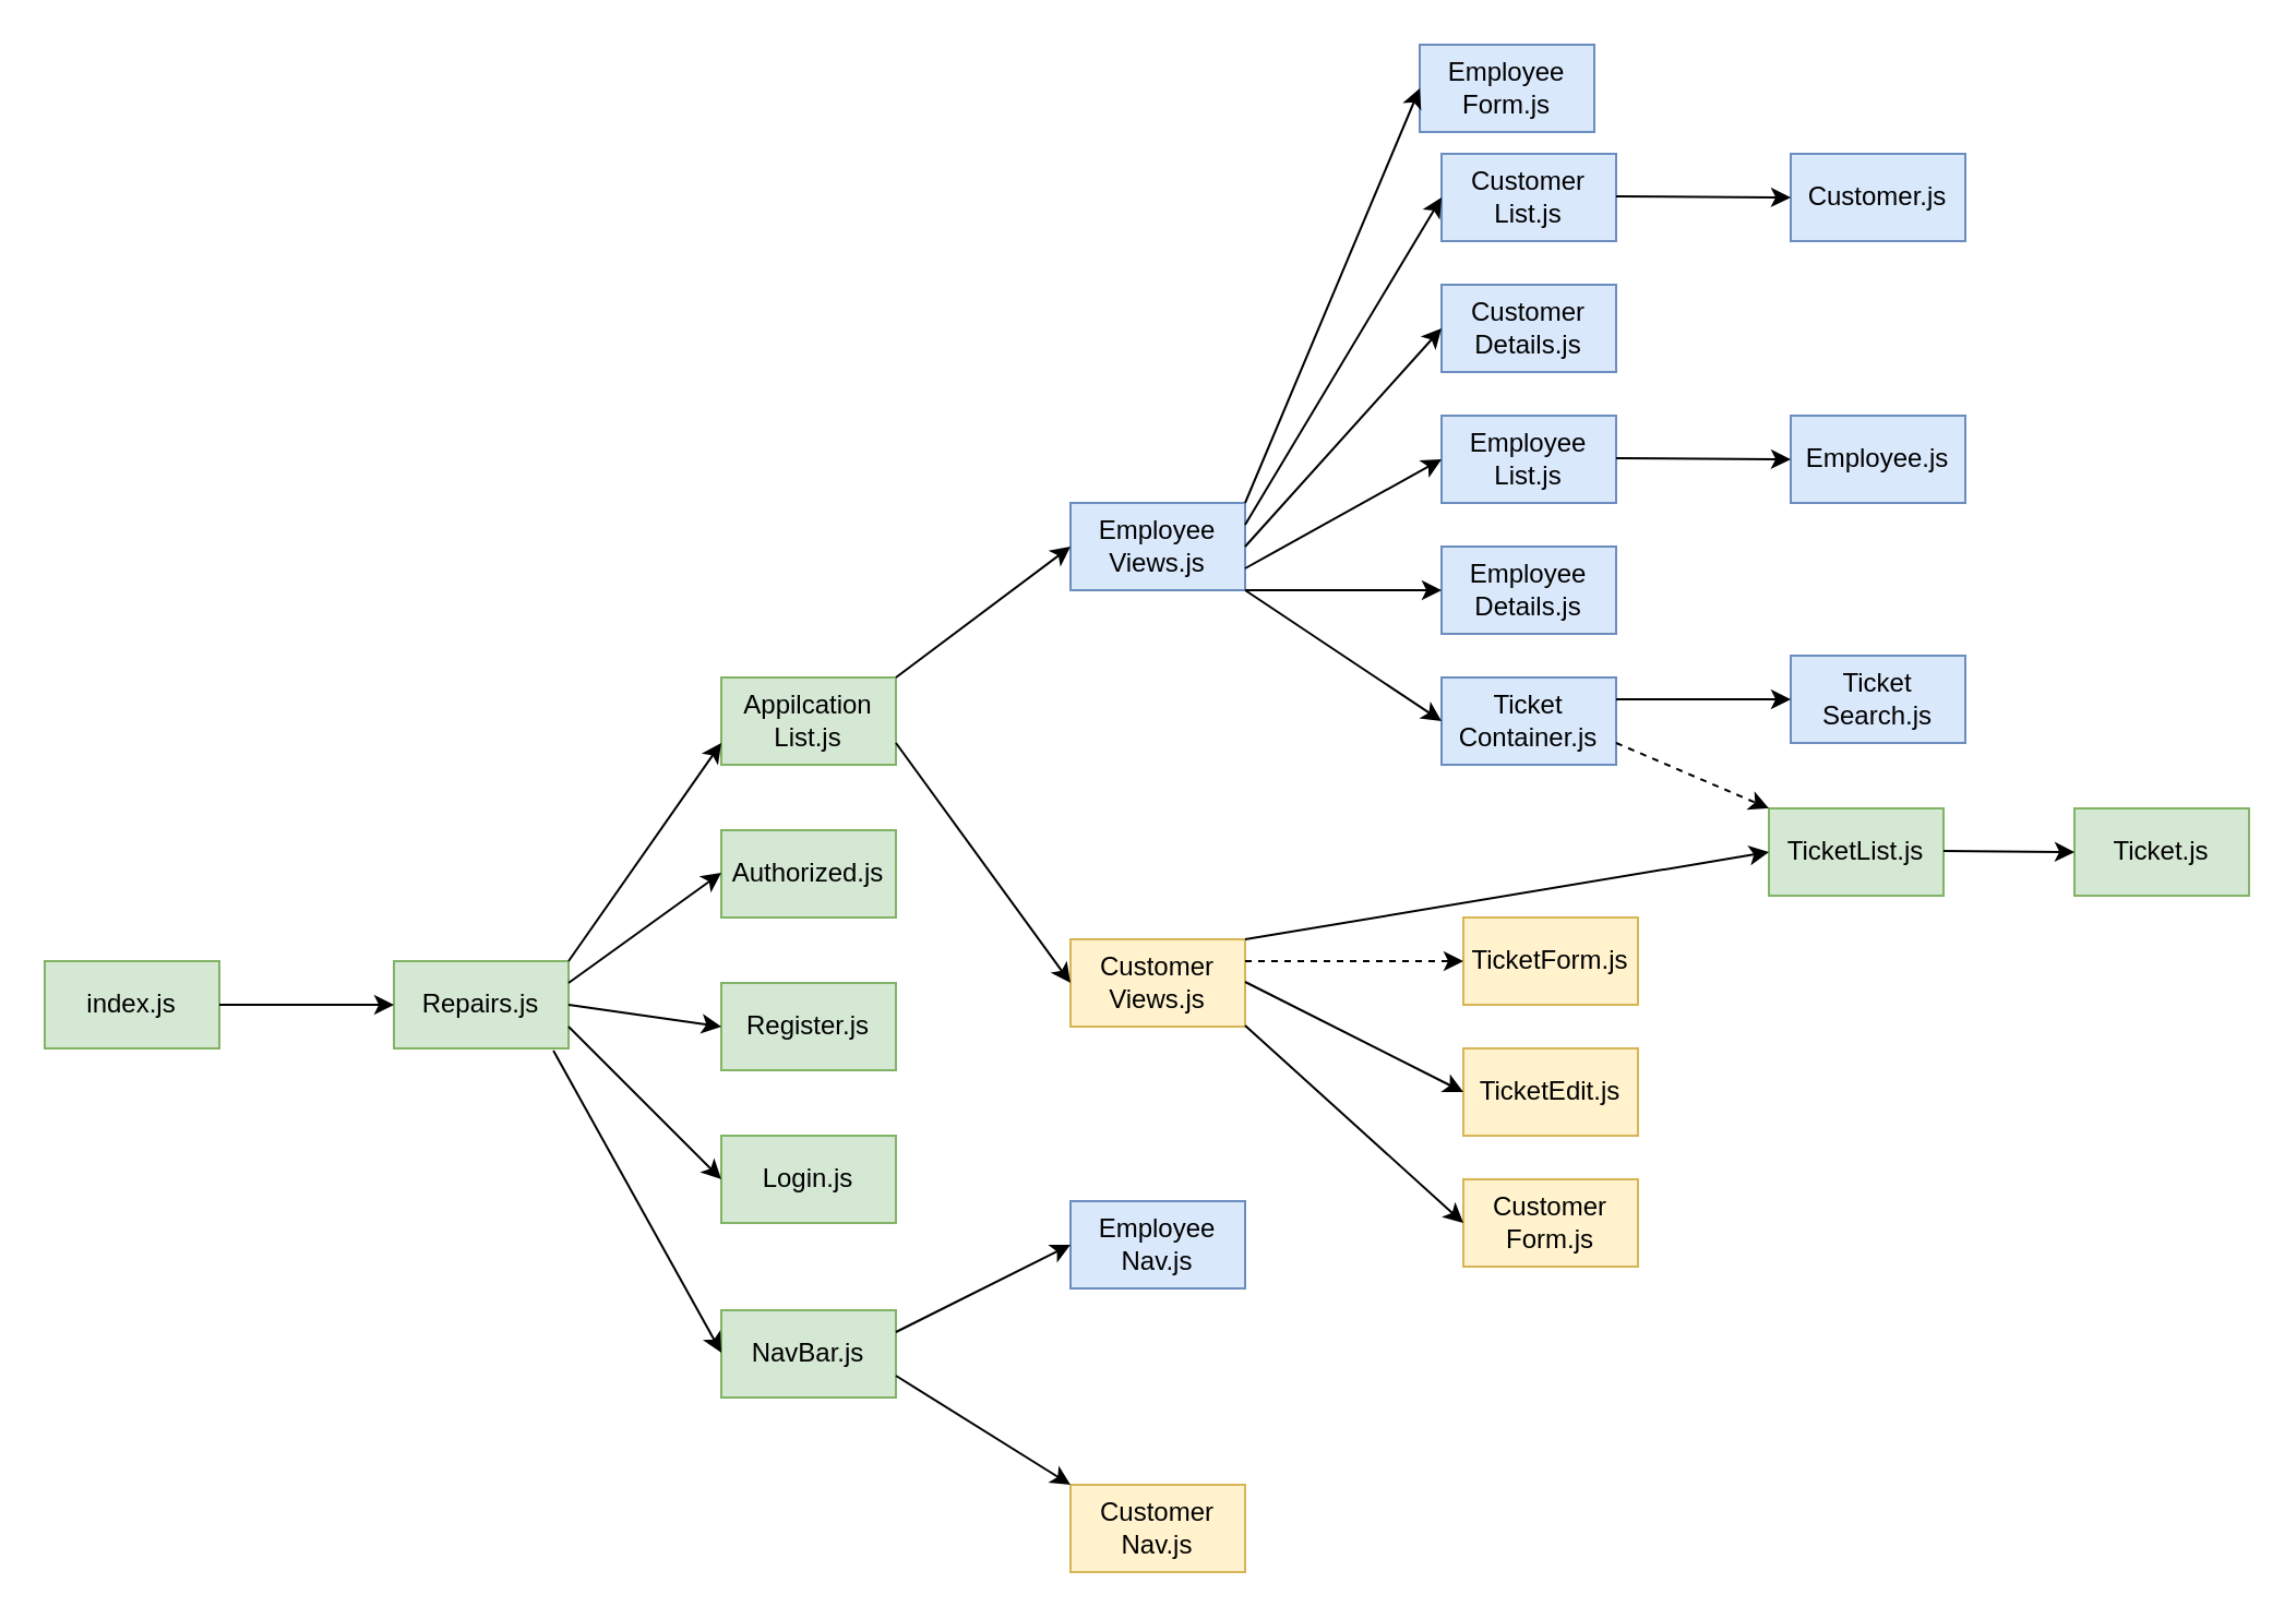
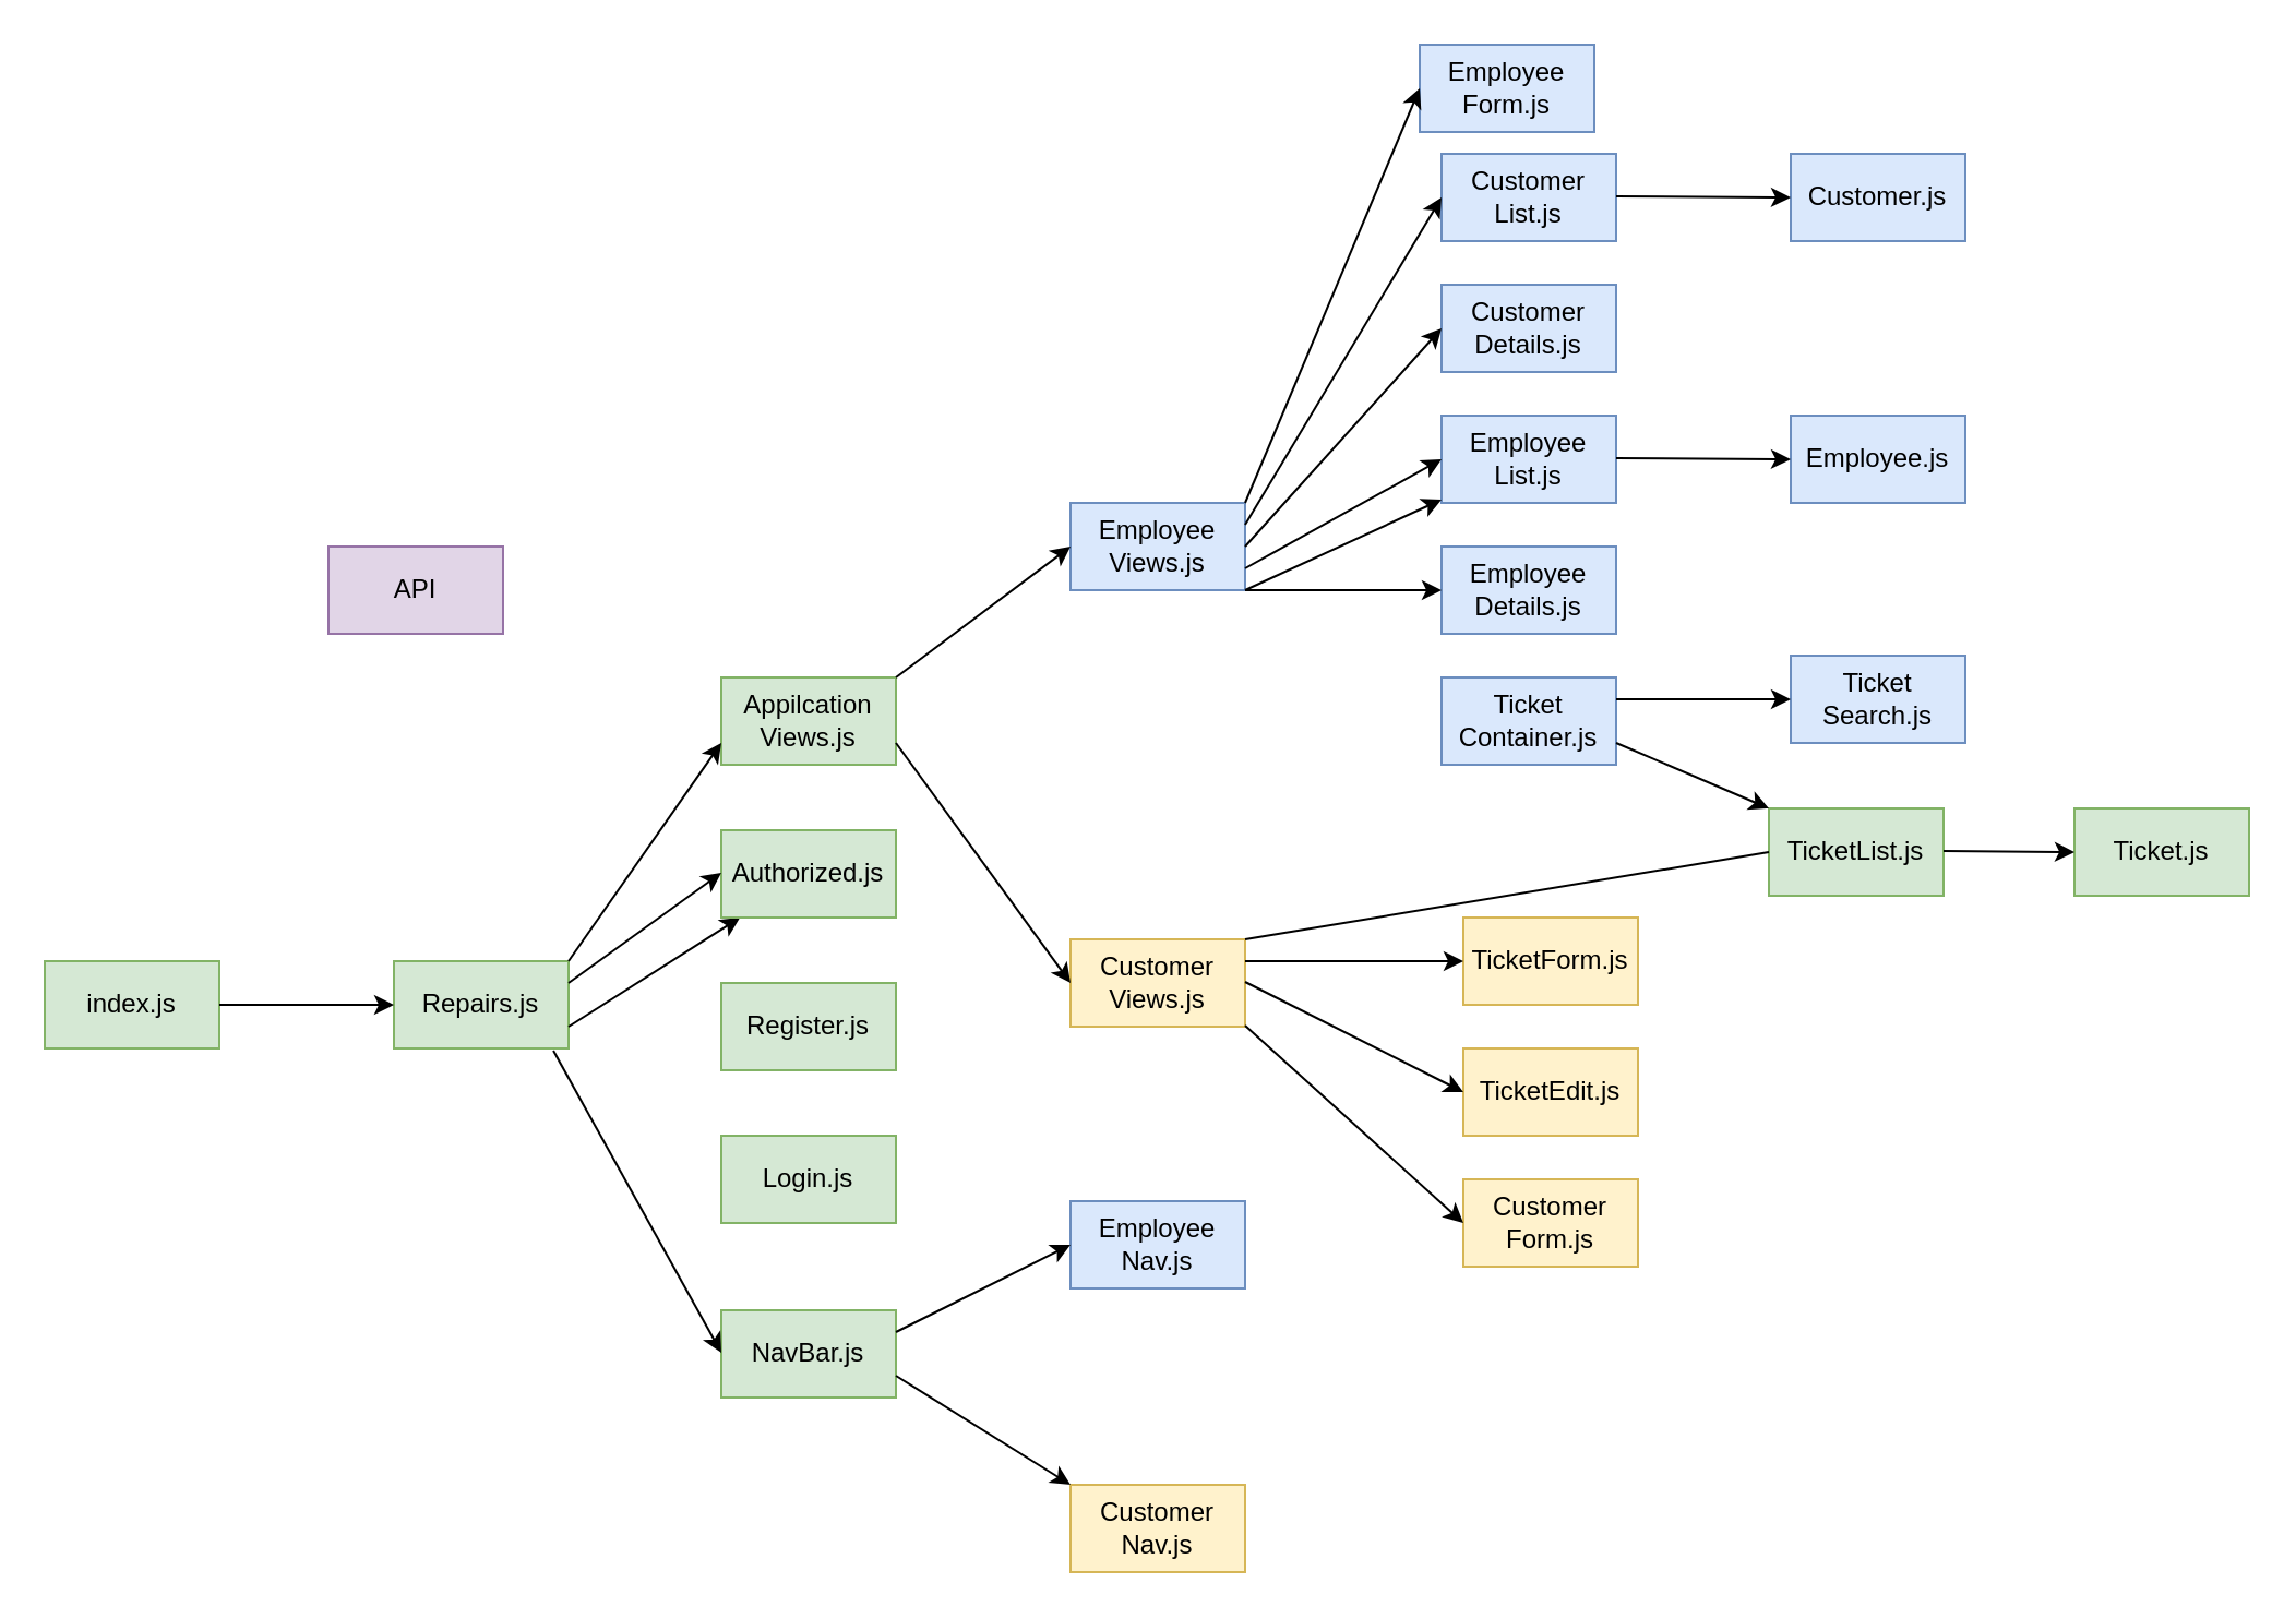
+ <mxCell id="44" value="API" style="rounded=0;whiteSpace=wrap;html=1;fillColor=#e1d5e7;strokeColor=#9673a6;" parent="1" vertex="1"><mxGeometry x="150" y="250" width="80" height="40" as="geometry" /></mxCell>
- <mxCell id="28" value="" style="endArrow=classic;html=1;fontSize=13;entryX=0;entryY=0.5;entryDx=0;entryDy=0;exitX=1;exitY=1;exitDx=0;exitDy=0;" parent="1" source="16" target="23" edge="1"><mxGeometry width="50" height="50" relative="1" as="geometry"><mxPoint x="560" y="230" as="sourcePoint" /><mxPoint x="640" y="170" as="targetPoint" /></mxGeometry></mxCell>
+ <mxCell id="28" value="" style="endArrow=classic;html=1;fontSize=13;exitX=1;exitY=1;exitDx=0;exitDy=0;" parent="1" source="16" target="26" edge="1"><mxGeometry width="50" height="50" relative="1" as="geometry"><mxPoint x="560" y="230" as="sourcePoint" /><mxPoint x="640" y="170" as="targetPoint" /></mxGeometry></mxCell>
- <mxCell id="5" value="&lt;font style=&quot;font-size: 12px;&quot;&gt;&lt;font style=&quot;font-size: 12px;&quot;&gt;Appilcation&lt;br&gt;List&lt;/font&gt;.js&lt;/font&gt;" style="rounded=0;whiteSpace=wrap;html=1;fillColor=#d5e8d4;strokeColor=#82b366;" parent="1" vertex="1"><mxGeometry x="330" y="310" width="80" height="40" as="geometry" /></mxCell>
+ <mxCell id="5" value="&lt;font style=&quot;font-size: 12px;&quot;&gt;&lt;font style=&quot;font-size: 12px;&quot;&gt;Appilcation&lt;br&gt;Views&lt;/font&gt;.js&lt;/font&gt;" style="rounded=0;whiteSpace=wrap;html=1;fillColor=#d5e8d4;strokeColor=#82b366;" parent="1" vertex="1"><mxGeometry x="330" y="310" width="80" height="40" as="geometry" /></mxCell>
- <mxCell id="37" value="" style="endArrow=classic;html=1;fontSize=13;entryX=0;entryY=0;entryDx=0;entryDy=0;exitX=1;exitY=0.75;exitDx=0;exitDy=0;dashed=1;" parent="1" source="23" target="34" edge="1"><mxGeometry width="50" height="50" relative="1" as="geometry"><mxPoint x="740" y="330" as="sourcePoint" /><mxPoint x="830" y="390" as="targetPoint" /></mxGeometry></mxCell>
+ <mxCell id="37" value="" style="endArrow=classic;html=1;fontSize=13;entryX=0;entryY=0;entryDx=0;entryDy=0;exitX=1;exitY=0.75;exitDx=0;exitDy=0;" parent="1" source="23" target="34" edge="1"><mxGeometry width="50" height="50" relative="1" as="geometry"><mxPoint x="740" y="330" as="sourcePoint" /><mxPoint x="830" y="390" as="targetPoint" /></mxGeometry></mxCell>
- <mxCell id="35" value="" style="endArrow=classic;html=1;fontSize=13;entryX=0;entryY=0.5;entryDx=0;entryDy=0;exitX=1;exitY=0;exitDx=0;exitDy=0;" parent="1" source="15" target="34" edge="1"><mxGeometry width="50" height="50" relative="1" as="geometry"><mxPoint x="570" y="380" as="sourcePoint" /><mxPoint x="660" y="440" as="targetPoint" /></mxGeometry></mxCell>
+ <mxCell id="35" value="" style="endArrow=none;html=1;fontSize=13;entryX=0;entryY=0.5;entryDx=0;entryDy=0;exitX=1;exitY=0;exitDx=0;exitDy=0;" parent="1" source="15" target="34" edge="1"><mxGeometry width="50" height="50" relative="1" as="geometry"><mxPoint x="570" y="380" as="sourcePoint" /><mxPoint x="660" y="440" as="targetPoint" /></mxGeometry></mxCell>
- <mxCell id="36" value="" style="endArrow=classic;html=1;fontSize=13;entryX=0;entryY=0.5;entryDx=0;entryDy=0;exitX=1;exitY=0.25;exitDx=0;exitDy=0;dashed=1;" parent="1" target="33" edge="1" source="15"><mxGeometry width="50" height="50" relative="1" as="geometry"><mxPoint x="570" y="399.5" as="sourcePoint" /><mxPoint x="660" y="399.5" as="targetPoint" /></mxGeometry></mxCell>
+ <mxCell id="36" value="" style="endArrow=classic;html=1;fontSize=13;entryX=0;entryY=0.5;entryDx=0;entryDy=0;exitX=1;exitY=0.25;exitDx=0;exitDy=0;" parent="1" target="33" edge="1" source="15"><mxGeometry width="50" height="50" relative="1" as="geometry"><mxPoint x="570" y="399.5" as="sourcePoint" /><mxPoint x="660" y="399.5" as="targetPoint" /></mxGeometry></mxCell>
- <mxCell id="12" value="" style="endArrow=classic;html=1;fontSize=13;exitX=1;exitY=0.5;exitDx=0;exitDy=0;entryX=0;entryY=0.5;entryDx=0;entryDy=0;" parent="1" source="3" target="6" edge="1"><mxGeometry width="50" height="50" relative="1" as="geometry"><mxPoint x="260" y="449.5" as="sourcePoint" /><mxPoint x="330" y="460" as="targetPoint" /></mxGeometry></mxCell>
- <mxCell id="11" value="" style="endArrow=classic;html=1;fontSize=13;entryX=0;entryY=0.5;entryDx=0;entryDy=0;exitX=1;exitY=0.75;exitDx=0;exitDy=0;" parent="1" source="3" target="8" edge="1"><mxGeometry width="50" height="50" relative="1" as="geometry"><mxPoint x="250" y="529.5" as="sourcePoint" /><mxPoint x="330" y="529.5" as="targetPoint" /></mxGeometry></mxCell>
+ <mxCell id="11" value="" style="endArrow=classic;html=1;fontSize=13;exitX=1;exitY=0.75;exitDx=0;exitDy=0;" parent="1" source="3" target="13" edge="1"><mxGeometry width="50" height="50" relative="1" as="geometry"><mxPoint x="250" y="529.5" as="sourcePoint" /><mxPoint x="330" y="529.5" as="targetPoint" /></mxGeometry></mxCell>
